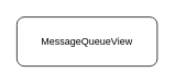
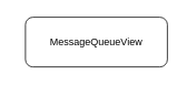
- <mxCell id="2" value="MessageQueueView" style="rounded=1;whiteSpace=wrap;html=1;" vertex="1" parent="1"><mxGeometry x="20" y="20" width="170" height="60" as="geometry" /></mxCell>
+ <mxCell id="2" value="MessageQueueView" style="rounded=1;whiteSpace=wrap;html=1;" vertex="1" parent="1"><mxGeometry x="30" y="20" width="170" height="60" as="geometry" /></mxCell>
